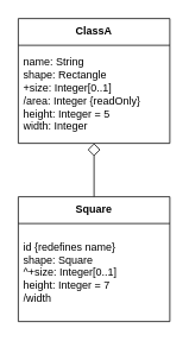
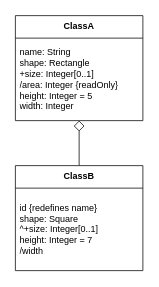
- <mxCell id="5" value="&lt;b&gt;Square&lt;/b&gt;" style="swimlane;fontStyle=0;align=center;verticalAlign=top;childLayout=stackLayout;horizontal=1;startSize=30;horizontalStack=0;resizeParent=1;resizeParentMax=0;resizeLast=0;collapsible=0;marginBottom=0;html=1;whiteSpace=wrap;" vertex="1" parent="1"><mxGeometry y="220" width="170" height="140" as="geometry" x="20" /></mxCell>
+ <mxCell id="5" value="&lt;b&gt;ClassB&lt;/b&gt;" style="swimlane;fontStyle=0;align=center;verticalAlign=top;childLayout=stackLayout;horizontal=1;startSize=30;horizontalStack=0;resizeParent=1;resizeParentMax=0;resizeLast=0;collapsible=0;marginBottom=0;html=1;whiteSpace=wrap;" vertex="1" parent="1"><mxGeometry y="220" width="170" height="140" as="geometry" x="20" /></mxCell>
